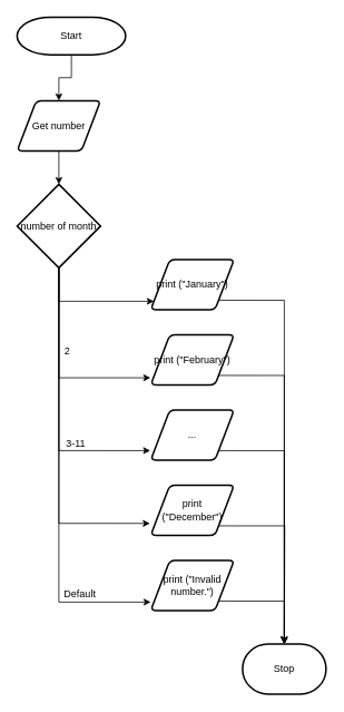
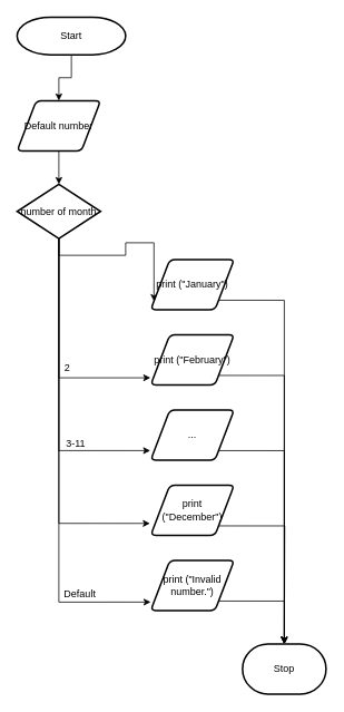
- <mxCell id="5" value="Get number" style="shape=parallelogram;html=1;strokeWidth=2;perimeter=parallelogramPerimeter;whiteSpace=wrap;rounded=1;arcSize=12;size=0.23;" parent="1" vertex="1"><mxGeometry x="20" y="120" width="100" height="60" as="geometry" /></mxCell>
+ <mxCell id="5" value="Default number" style="shape=parallelogram;html=1;strokeWidth=2;perimeter=parallelogramPerimeter;whiteSpace=wrap;rounded=1;arcSize=12;size=0.23;" parent="1" vertex="1"><mxGeometry x="20" y="120" width="100" height="60" as="geometry" /></mxCell>
- <mxCell id="11" value="number of month" style="strokeWidth=2;html=1;shape=mxgraph.flowchart.decision;whiteSpace=wrap;" parent="1" vertex="1"><mxGeometry x="20" y="220" width="100" height="100" as="geometry" /></mxCell>
+ <mxCell id="11" value="number of month" style="strokeWidth=2;html=1;shape=mxgraph.flowchart.decision;whiteSpace=wrap;" parent="1" vertex="1"><mxGeometry x="20" y="220" width="100" height="65" as="geometry" /></mxCell>
- <mxCell id="23" value="2" style="text;html=1;align=center;verticalAlign=middle;resizable=0;points=[];autosize=1;strokeColor=none;" parent="1" vertex="1"><mxGeometry x="70" y="410" width="20" height="20" as="geometry" /></mxCell>
+ <mxCell id="23" value="2" style="text;html=1;align=center;verticalAlign=middle;resizable=0;points=[];autosize=1;strokeColor=none;" parent="1" vertex="1"><mxGeometry x="70" y="430" width="20" height="20" as="geometry" /></mxCell>
